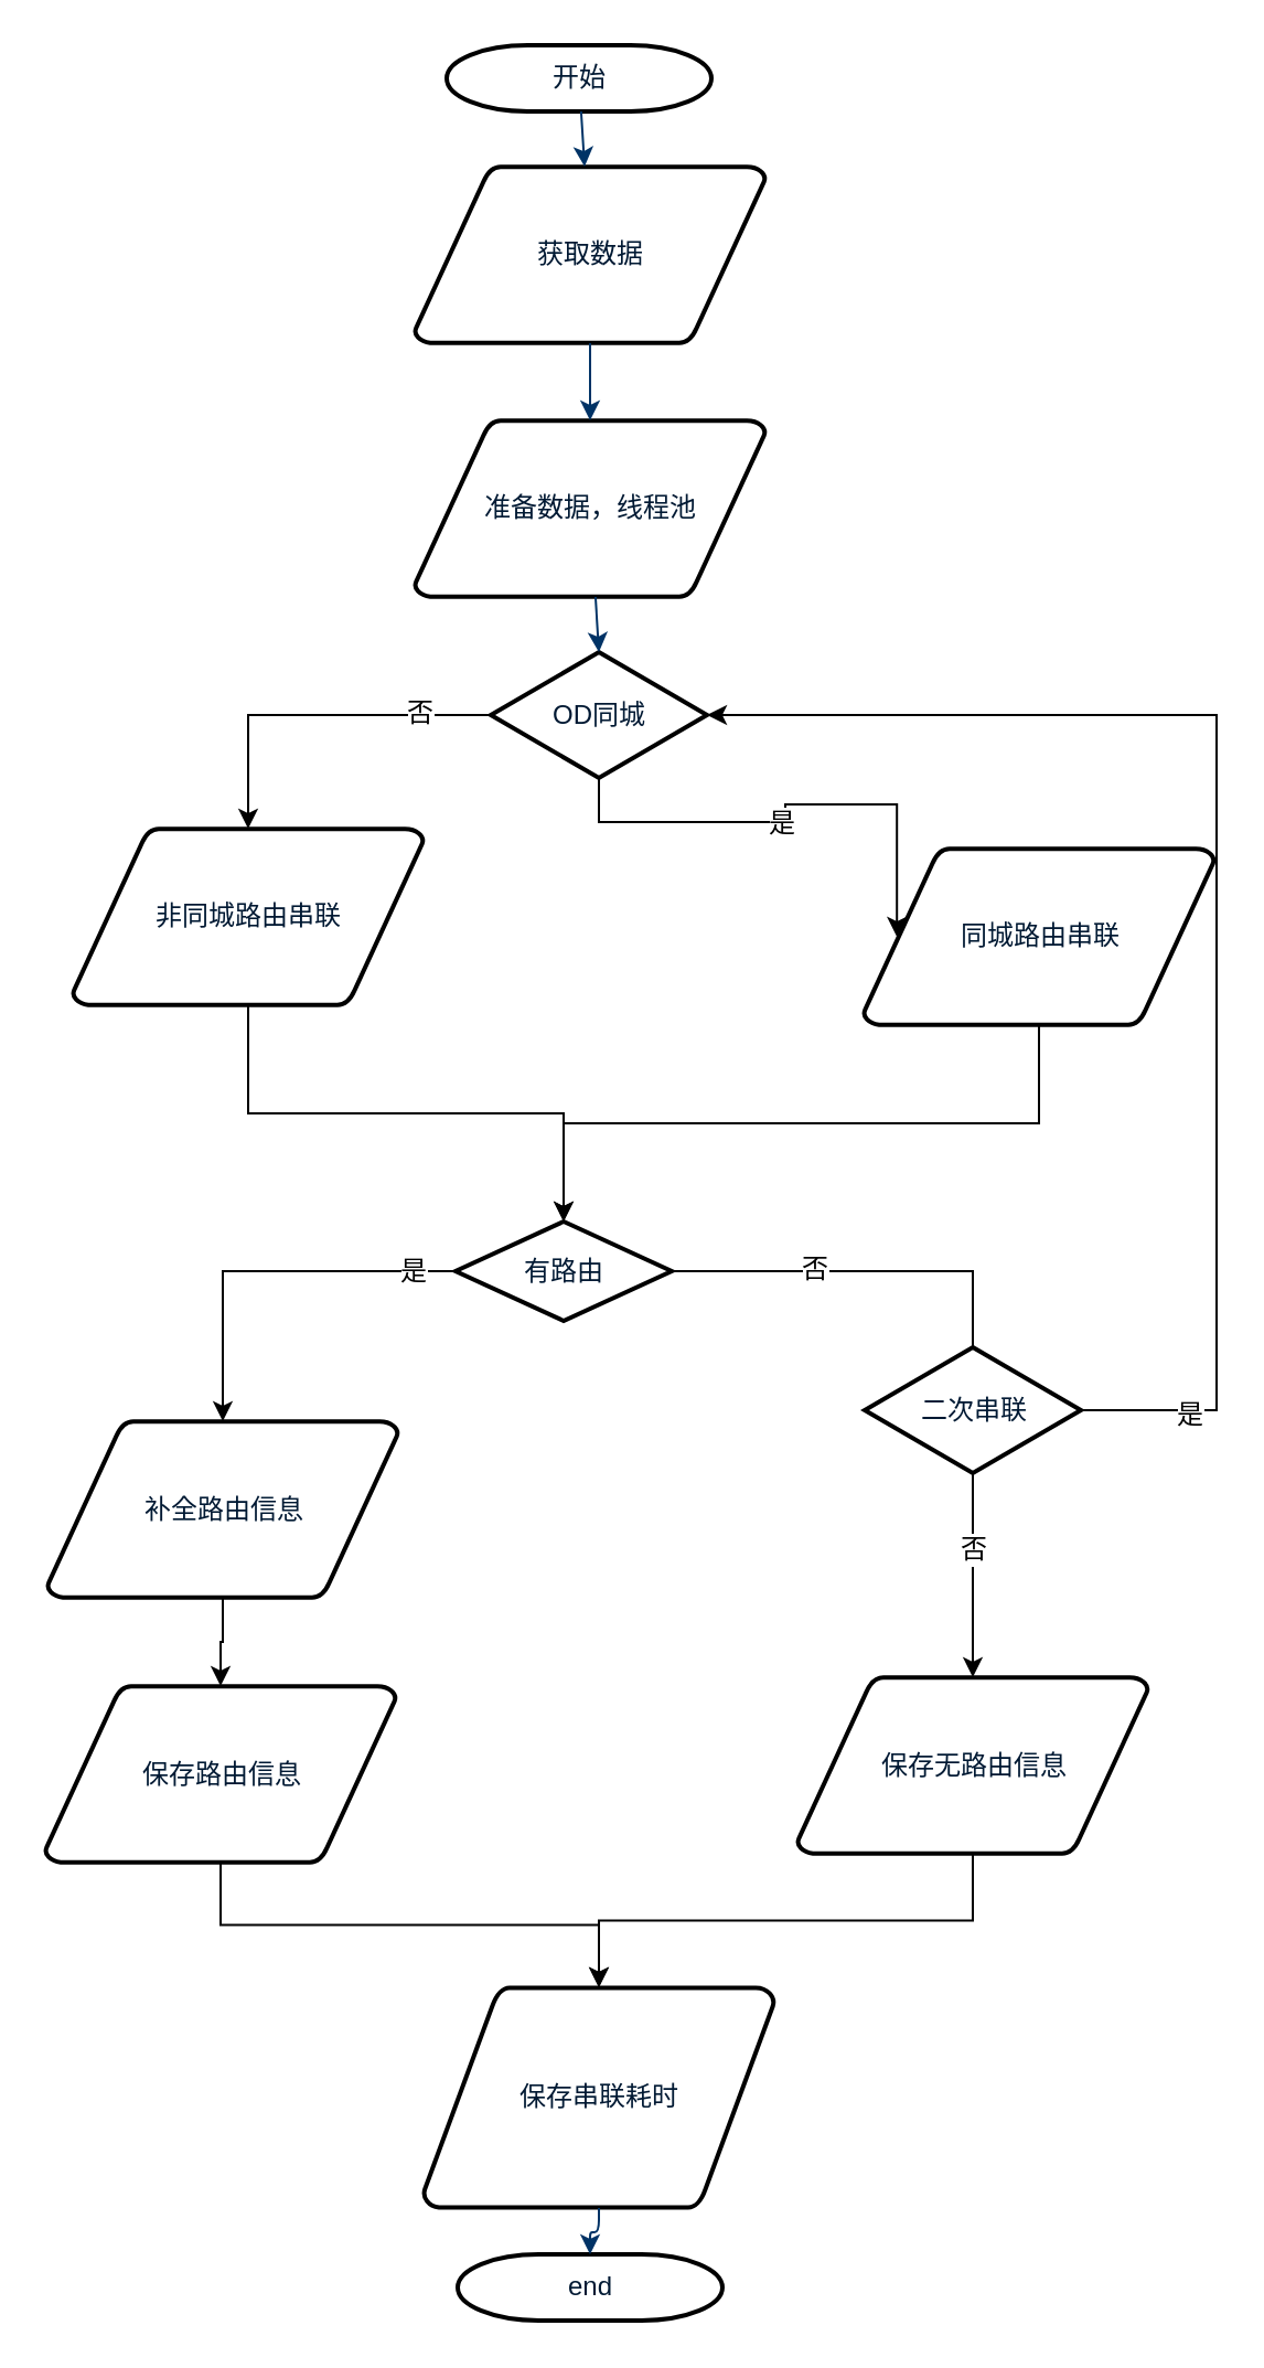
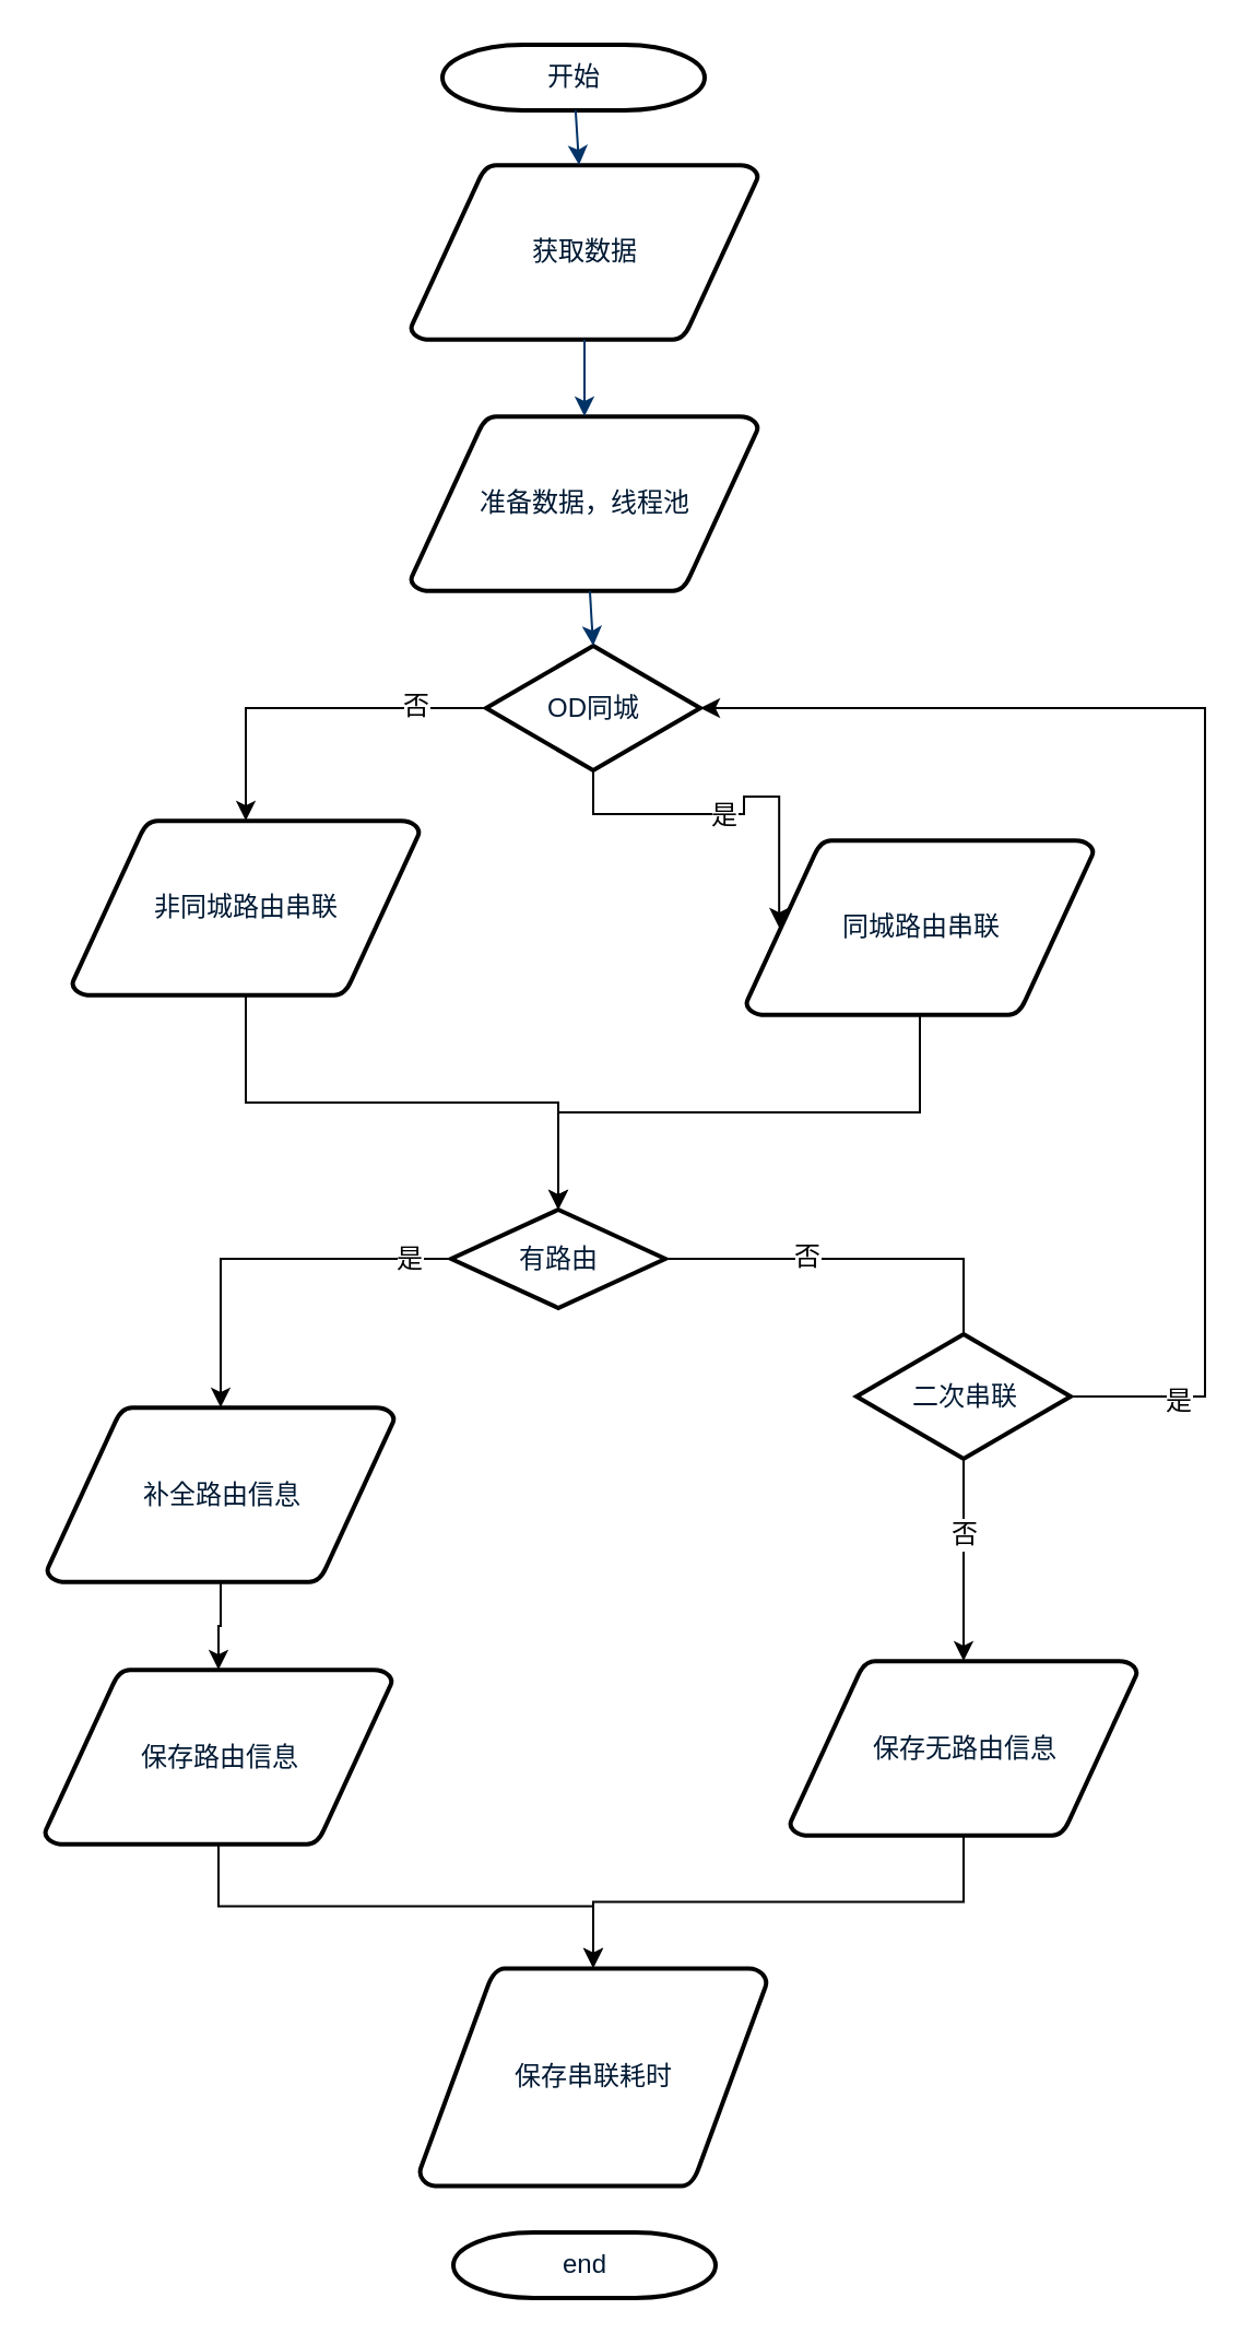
- <mxCell id="19" value="同城路由串联" style="shape=mxgraph.flowchart.data;fillColor=#FFFFFF;strokeColor=#000000;strokeWidth=2;gradientColor=none;gradientDirection=north;fontColor=#001933;fontStyle=0;html=1;" parent="1" vertex="1"><mxGeometry x="391" y="384" width="159" height="80" as="geometry" /></mxCell>
+ <mxCell id="19" value="同城路由串联" style="shape=mxgraph.flowchart.data;fillColor=#FFFFFF;strokeColor=#000000;strokeWidth=2;gradientColor=none;gradientDirection=north;fontColor=#001933;fontStyle=0;html=1;" parent="1" vertex="1"><mxGeometry x="341" y="384" width="159" height="80" as="geometry" /></mxCell>
- <mxCell id="17" value="" style="edgeStyle=elbowEdgeStyle;elbow=vertical;exitX=0.5;exitY=1;exitPerimeter=0;entryX=0.5;entryY=0;entryPerimeter=0;fontColor=#001933;fontStyle=1;strokeColor=#003366;strokeWidth=1;html=1;entryDx=0;entryDy=0;" parent="1" source="15" target="16" edge="1"><mxGeometry x="-29.5" y="-487" width="100" height="100" as="geometry"><mxPoint x="-78.5" y="-482" as="sourcePoint" /><mxPoint x="241.5" y="1040" as="targetPoint" /></mxGeometry></mxCell>
